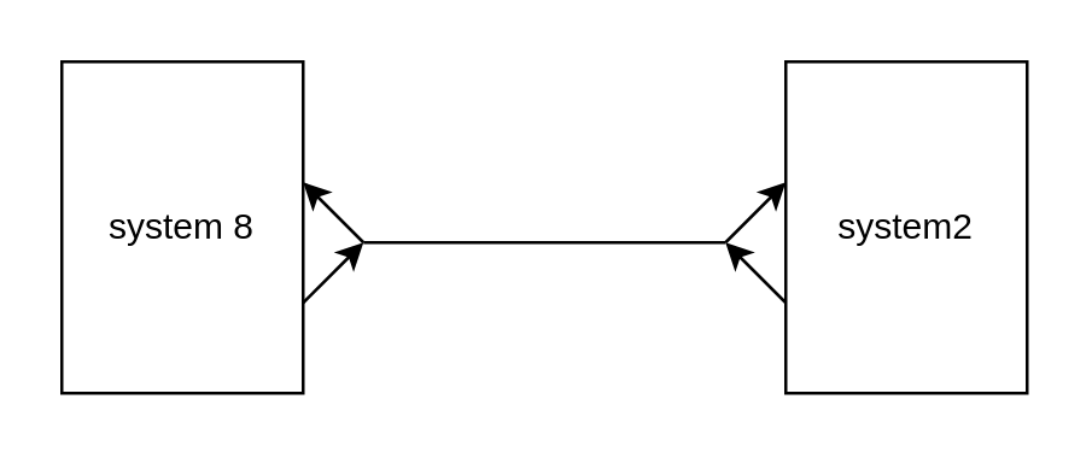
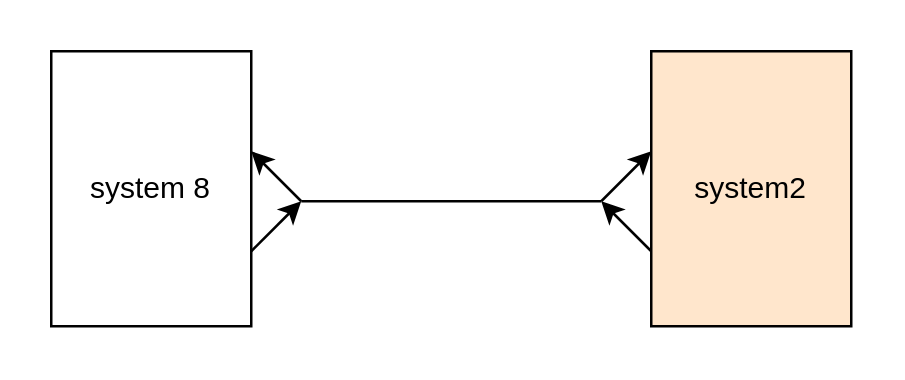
- <mxCell id="3" value="system2" style="rounded=0;whiteSpace=wrap;html=1;" vertex="1" parent="1"><mxGeometry x="260" y="20" width="80" height="110" as="geometry" /></mxCell>
+ <mxCell id="3" value="system2" style="rounded=0;whiteSpace=wrap;html=1;fillColor=#ffe6cc;" vertex="1" parent="1"><mxGeometry x="260" y="20" width="80" height="110" as="geometry" /></mxCell>
